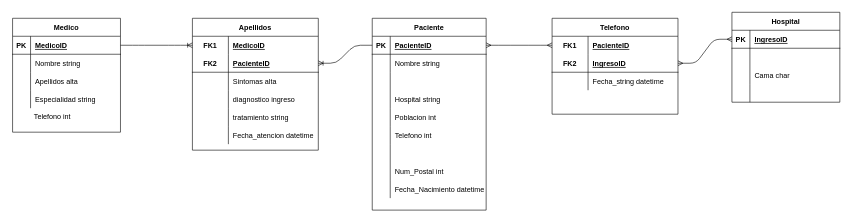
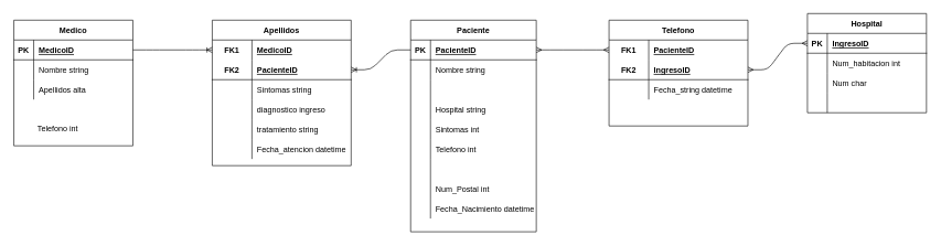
+ <mxCell id="81" value="Num_habitacion int" style="shape=partialRectangle;connectable=0;fillColor=none;top=0;left=0;bottom=0;right=0;align=left;spacingLeft=6;overflow=hidden;" parent="79" vertex="1"><mxGeometry x="30" width="150" height="30" as="geometry" /></mxCell>
- <mxCell id="84" value="Cama char" style="shape=partialRectangle;connectable=0;fillColor=none;top=0;left=0;bottom=0;right=0;align=left;spacingLeft=6;overflow=hidden;" parent="82" vertex="1"><mxGeometry x="30" width="150" height="30" as="geometry" /></mxCell>
+ <mxCell id="84" value="Num char" style="shape=partialRectangle;connectable=0;fillColor=none;top=0;left=0;bottom=0;right=0;align=left;spacingLeft=6;overflow=hidden;" parent="82" vertex="1"><mxGeometry x="30" width="150" height="30" as="geometry" /></mxCell>
- <mxCell id="25" value="Sintomas alta" style="shape=partialRectangle;connectable=0;fillColor=none;top=0;left=0;bottom=0;right=0;align=left;spacingLeft=6;overflow=hidden;" parent="23" vertex="1"><mxGeometry x="60" width="150" height="30" as="geometry" /></mxCell>
+ <mxCell id="25" value="Sintomas string" style="shape=partialRectangle;connectable=0;fillColor=none;top=0;left=0;bottom=0;right=0;align=left;spacingLeft=6;overflow=hidden;" parent="23" vertex="1"><mxGeometry x="60" width="150" height="30" as="geometry" /></mxCell>
- <mxCell id="14" value="Especialidad string" style="shape=partialRectangle;connectable=0;fillColor=none;top=0;left=0;bottom=0;right=0;align=left;spacingLeft=6;overflow=hidden;" parent="12" vertex="1"><mxGeometry x="30" width="150" height="30" as="geometry" /></mxCell>
- <mxCell id="49" value="Poblacion int" style="shape=partialRectangle;connectable=0;fillColor=none;top=0;left=0;bottom=0;right=0;align=left;spacingLeft=6;overflow=hidden;" parent="47" vertex="1"><mxGeometry x="30" width="160" height="30" as="geometry" /></mxCell>
+ <mxCell id="49" value="Sintomas int" style="shape=partialRectangle;connectable=0;fillColor=none;top=0;left=0;bottom=0;right=0;align=left;spacingLeft=6;overflow=hidden;" parent="47" vertex="1"><mxGeometry x="30" width="160" height="30" as="geometry" /></mxCell>
